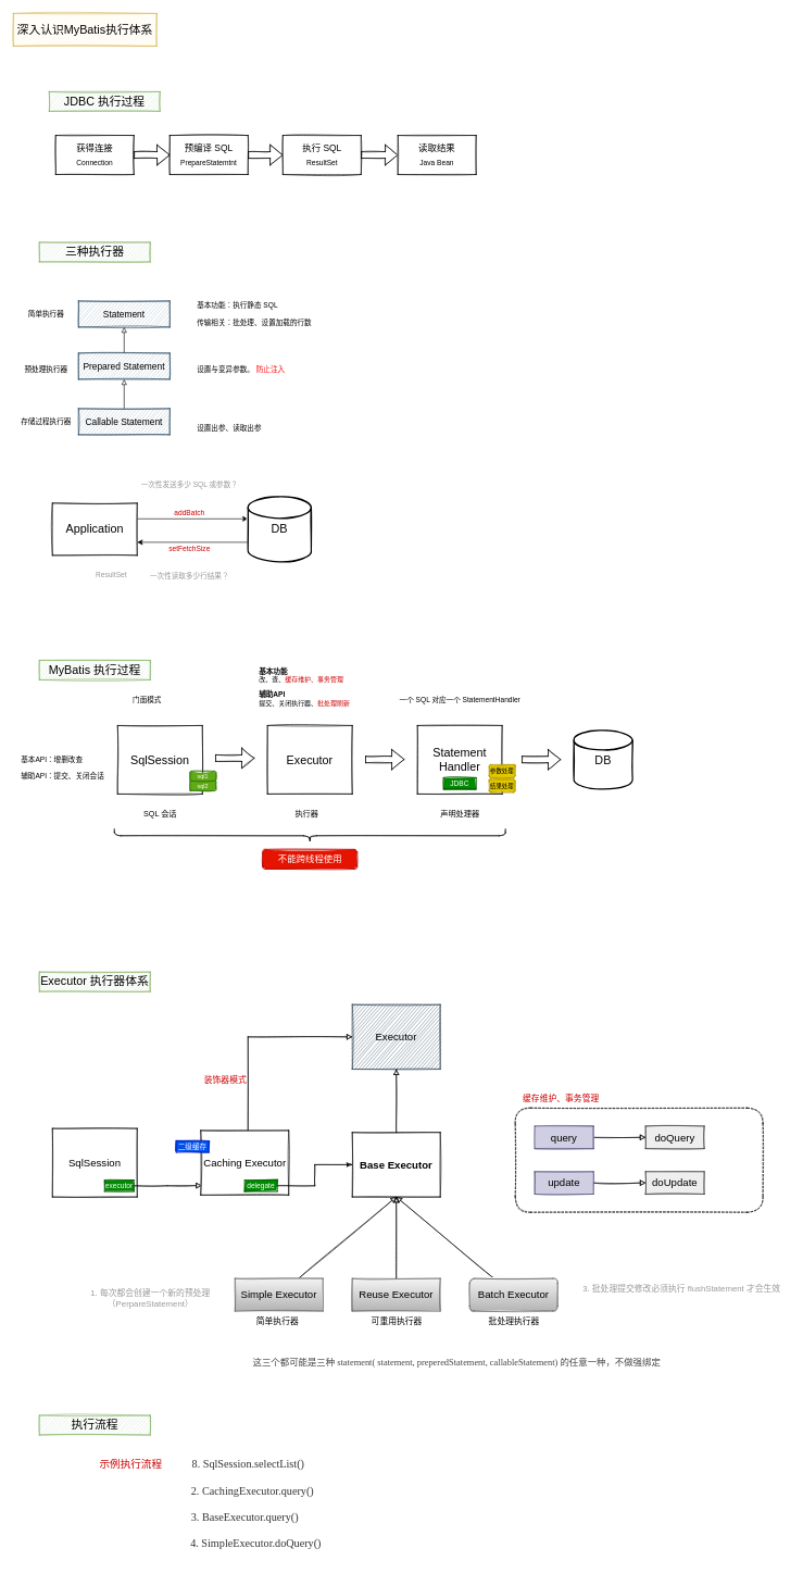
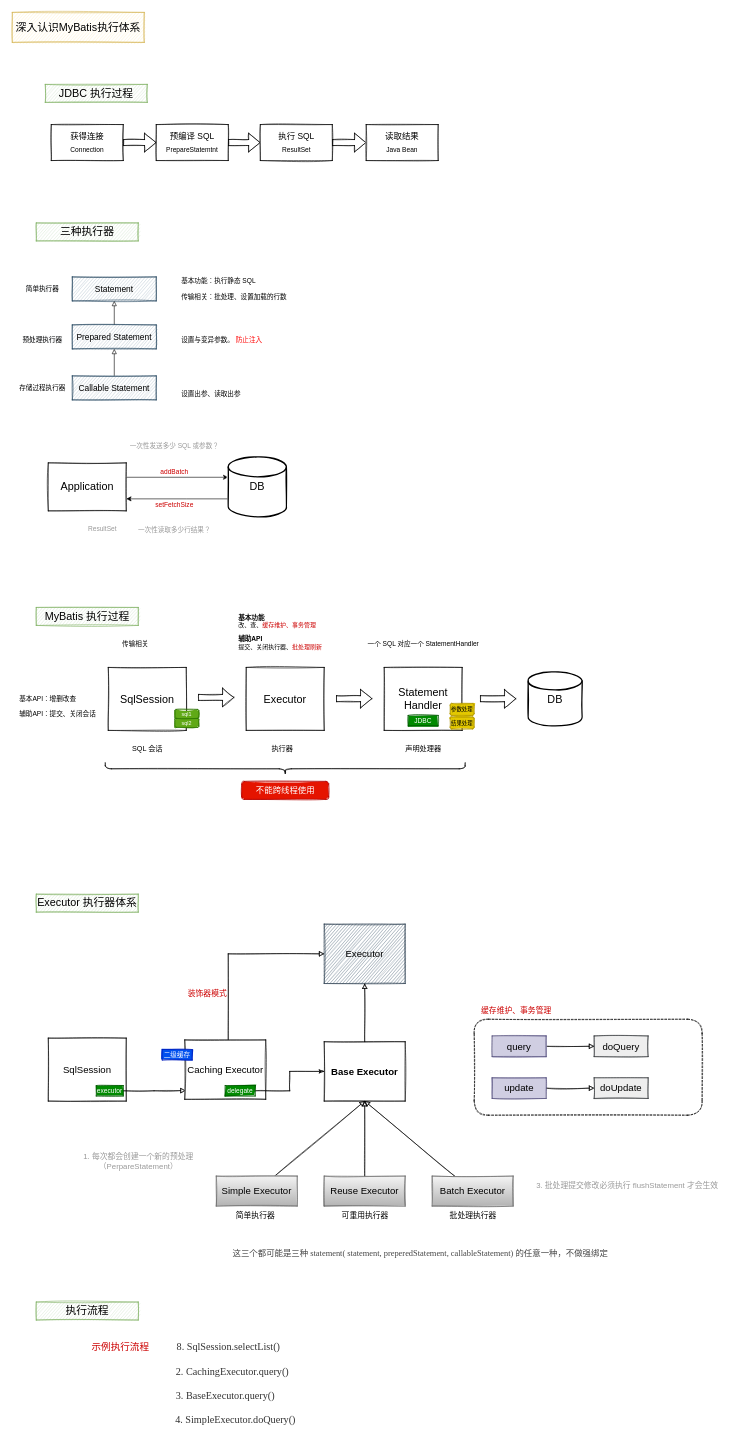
- <mxCell id="38" value="门面模式" style="text;html=1;align=center;verticalAlign=middle;resizable=0;points=[];autosize=1;strokeColor=none;fillColor=none;fontSize=11;fontColor=#000000;" vertex="1" parent="1"><mxGeometry x="190" y="1058" width="70" height="30" as="geometry" /></mxCell>
+ <mxCell id="38" value="传输相关" style="text;html=1;align=center;verticalAlign=middle;resizable=0;points=[];autosize=1;strokeColor=none;fillColor=none;fontSize=11;fontColor=#000000;" vertex="1" parent="1"><mxGeometry x="190" y="1058" width="70" height="30" as="geometry" /></mxCell>
- <mxCell id="72" value="&lt;font color=&quot;#000000&quot;&gt;&lt;span style=&quot;font-size: 16px;&quot;&gt;Batch Executor&lt;/span&gt;&lt;/font&gt;" style="whiteSpace=wrap;html=1;sketch=1;fontSize=18;fillColor=#f5f5f5;strokeColor=#666666;gradientColor=#b3b3b3;rounded=1;" vertex="1" parent="1"><mxGeometry x="720" y="1960" width="135" height="50" as="geometry" /></mxCell>
+ <mxCell id="72" value="&lt;font color=&quot;#000000&quot;&gt;&lt;span style=&quot;font-size: 16px;&quot;&gt;Batch Executor&lt;/span&gt;&lt;/font&gt;" style="whiteSpace=wrap;html=1;rounded=0;sketch=1;fontSize=18;fillColor=#f5f5f5;strokeColor=#666666;gradientColor=#b3b3b3;" vertex="1" parent="1"><mxGeometry x="720" y="1960" width="135" height="50" as="geometry" /></mxCell>
- <mxCell id="77" value="1. 每次都会创建一个新的预处理&lt;br&gt;（PerpareStatement）" style="text;html=1;align=center;verticalAlign=middle;resizable=0;points=[];autosize=1;strokeColor=none;fillColor=none;fontSize=13;fontColor=#999999;" vertex="1" parent="1"><mxGeometry x="125" y="1970" width="210" height="40" as="geometry" /></mxCell>
+ <mxCell id="77" value="1. 每次都会创建一个新的预处理&lt;br&gt;（PerpareStatement）" style="text;html=1;align=center;verticalAlign=middle;resizable=0;points=[];autosize=1;strokeColor=none;fillColor=none;fontSize=13;fontColor=#999999;" vertex="1" parent="1"><mxGeometry x="125" y="1915" width="210" height="40" as="geometry" /></mxCell>
